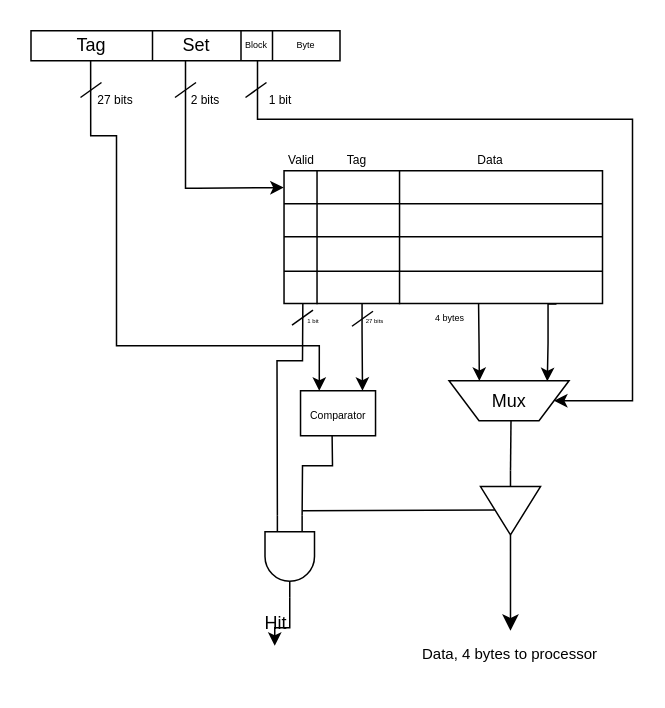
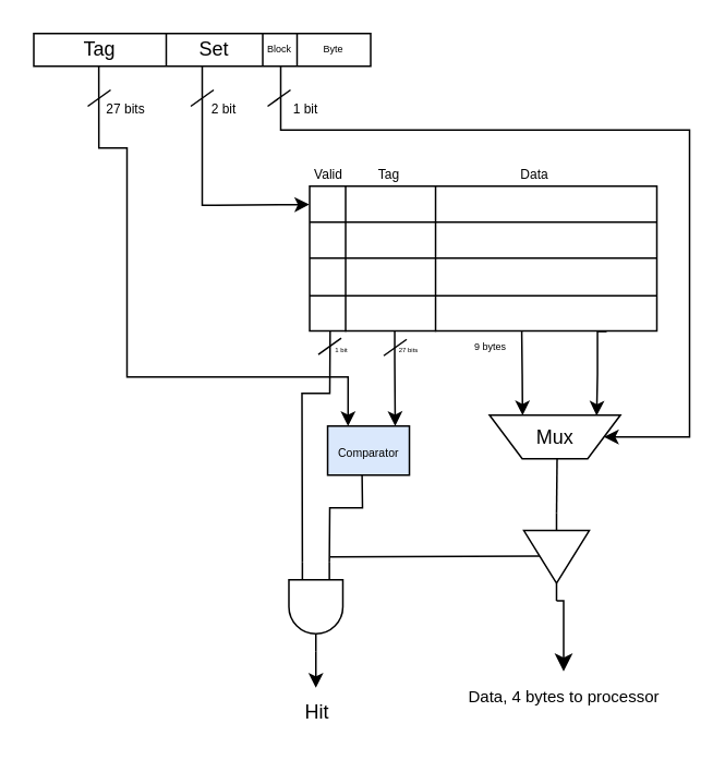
- <mxCell id="47" value="2 bits" style="text;html=1;align=center;verticalAlign=middle;resizable=0;points=[];autosize=1;strokeColor=none;fillColor=none;fontSize=8;" vertex="1" parent="1"><mxGeometry x="116" y="55.5" width="40" height="20" as="geometry" /></mxCell>
+ <mxCell id="47" value="2 bit" style="text;html=1;align=center;verticalAlign=middle;resizable=0;points=[];autosize=1;strokeColor=none;fillColor=none;fontSize=8;" vertex="1" parent="1"><mxGeometry x="116" y="55.5" width="40" height="20" as="geometry" /></mxCell>
- <mxCell id="36" value="4 bytes" style="text;html=1;align=center;verticalAlign=middle;resizable=0;points=[];autosize=1;strokeColor=none;fillColor=none;fontSize=6;" vertex="1" parent="14"><mxGeometry x="90.158" y="88.887" width="40" height="20" as="geometry" /></mxCell>
+ <mxCell id="36" value="9 bytes" style="text;html=1;align=center;verticalAlign=middle;resizable=0;points=[];autosize=1;strokeColor=none;fillColor=none;fontSize=6;" vertex="1" parent="14"><mxGeometry x="90.158" y="88.887" width="40" height="20" as="geometry" /></mxCell>
- <mxCell id="35" value="&lt;font style=&quot;font-size: 7px;&quot;&gt;Comparator&lt;/font&gt;" style="rounded=0;whiteSpace=wrap;html=1;" vertex="1" parent="14"><mxGeometry x="10.998" y="146.667" width="50" height="30" as="geometry" /></mxCell>
+ <mxCell id="35" value="&lt;font style=&quot;font-size: 7px;&quot;&gt;Comparator&lt;/font&gt;" style="rounded=0;whiteSpace=wrap;html=1;fillColor=#dae8fc;" vertex="1" parent="14"><mxGeometry x="10.998" y="146.667" width="50" height="30" as="geometry" /></mxCell>
- <mxCell id="50" value="Hit" style="text;html=1;align=center;verticalAlign=middle;resizable=0;points=[];autosize=1;strokeColor=none;fillColor=none;" vertex="1" parent="1"><mxGeometry x="162.5" y="400" width="40" height="30" as="geometry" /></mxCell>
+ <mxCell id="50" value="Hit" style="text;html=1;align=center;verticalAlign=middle;resizable=0;points=[];autosize=1;strokeColor=none;fillColor=none;" vertex="1" parent="1"><mxGeometry x="172.5" y="420" width="40" height="30" as="geometry" /></mxCell>
- <mxCell id="51" value="Data, 4 bytes to processor" style="text;html=1;align=center;verticalAlign=middle;resizable=0;points=[];autosize=1;strokeColor=none;fillColor=none;fontSize=10;" vertex="1" parent="1"><mxGeometry x="269" y="420" width="140" height="30" as="geometry" /></mxCell>
+ <mxCell id="51" value="Data, 4 bytes to processor" style="text;html=1;align=center;verticalAlign=middle;resizable=0;points=[];autosize=1;strokeColor=none;fillColor=none;fontSize=10;" vertex="1" parent="1"><mxGeometry x="274" y="410" width="140" height="30" as="geometry" /></mxCell>
